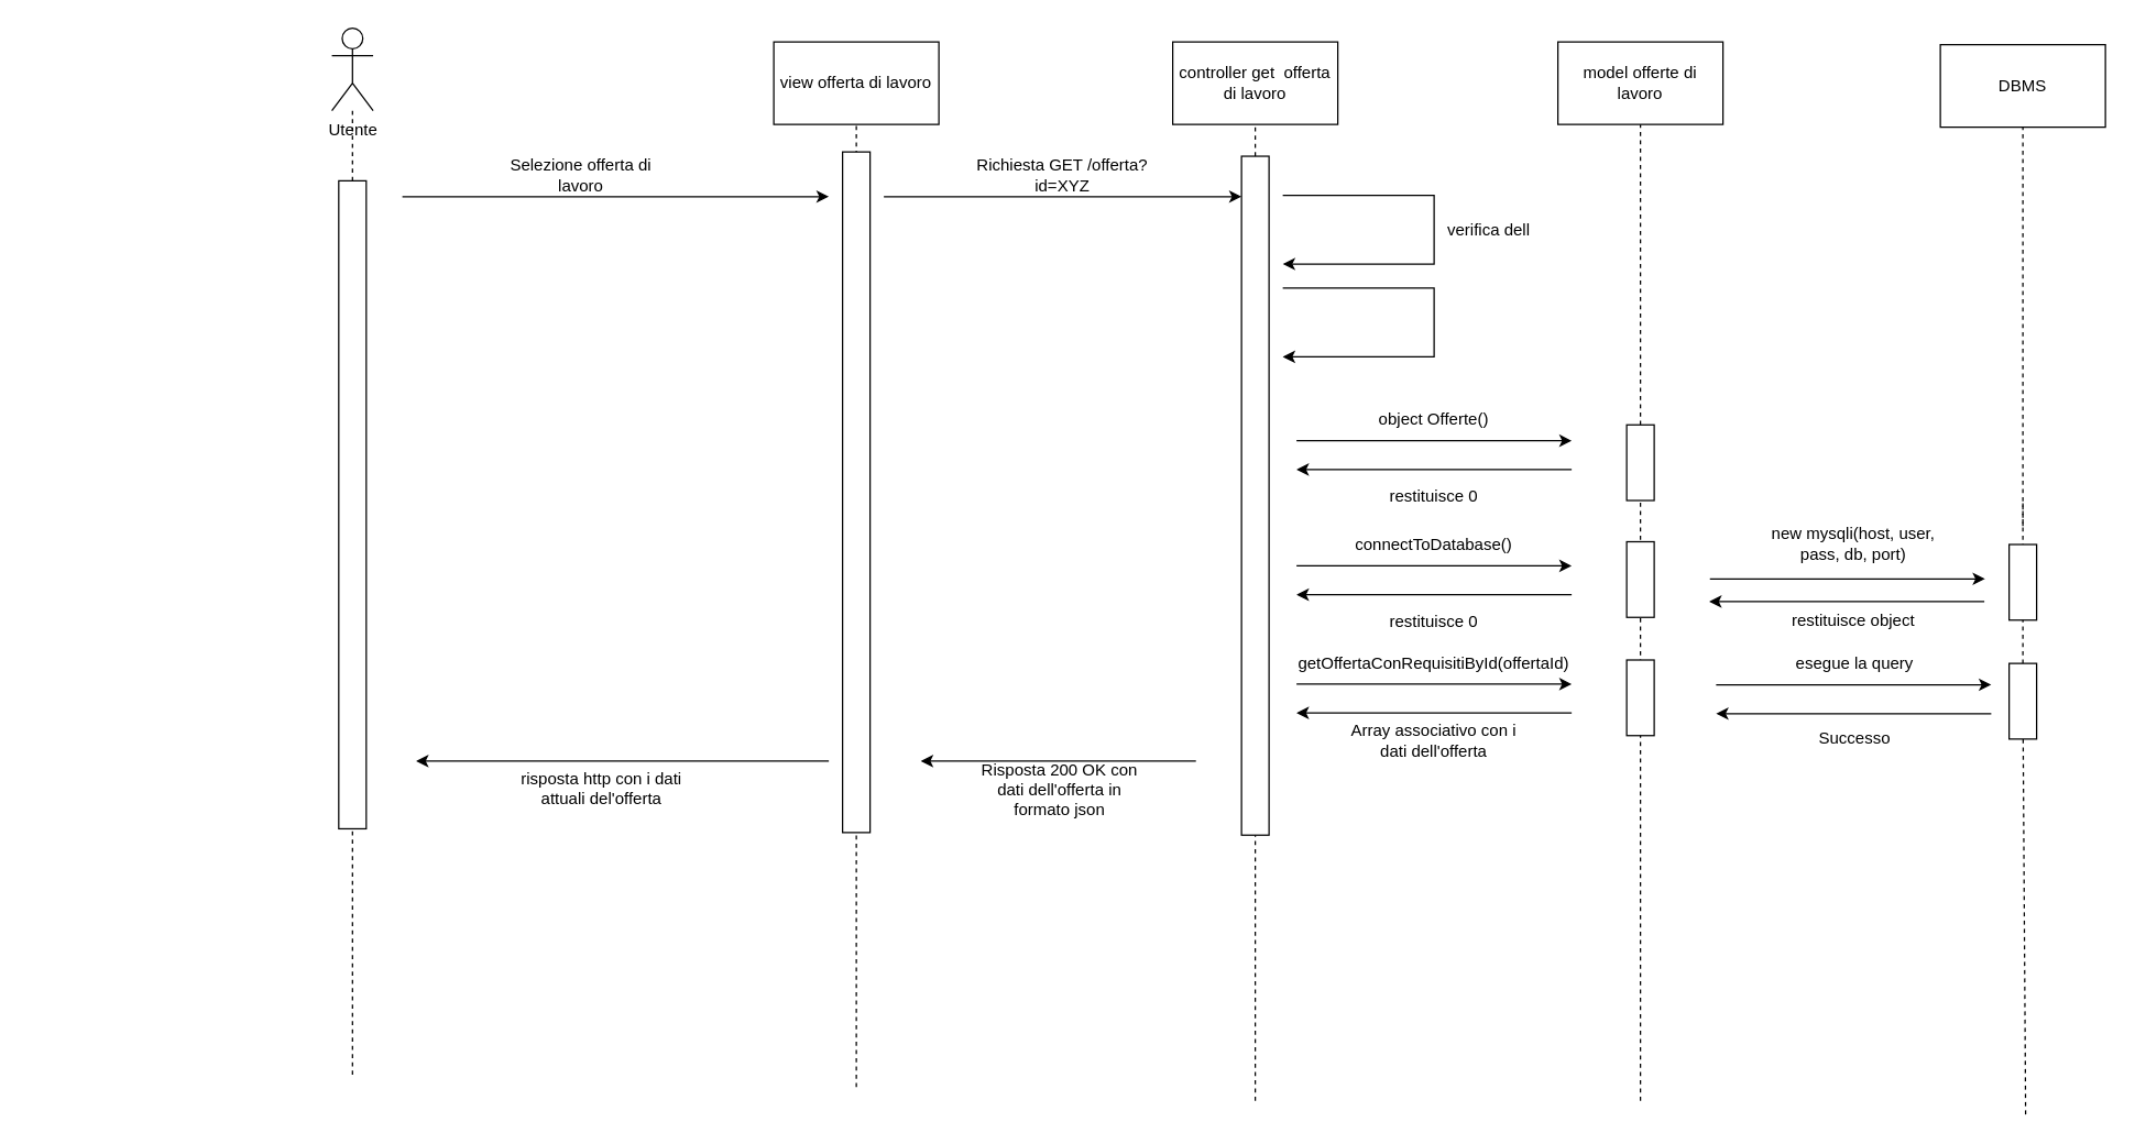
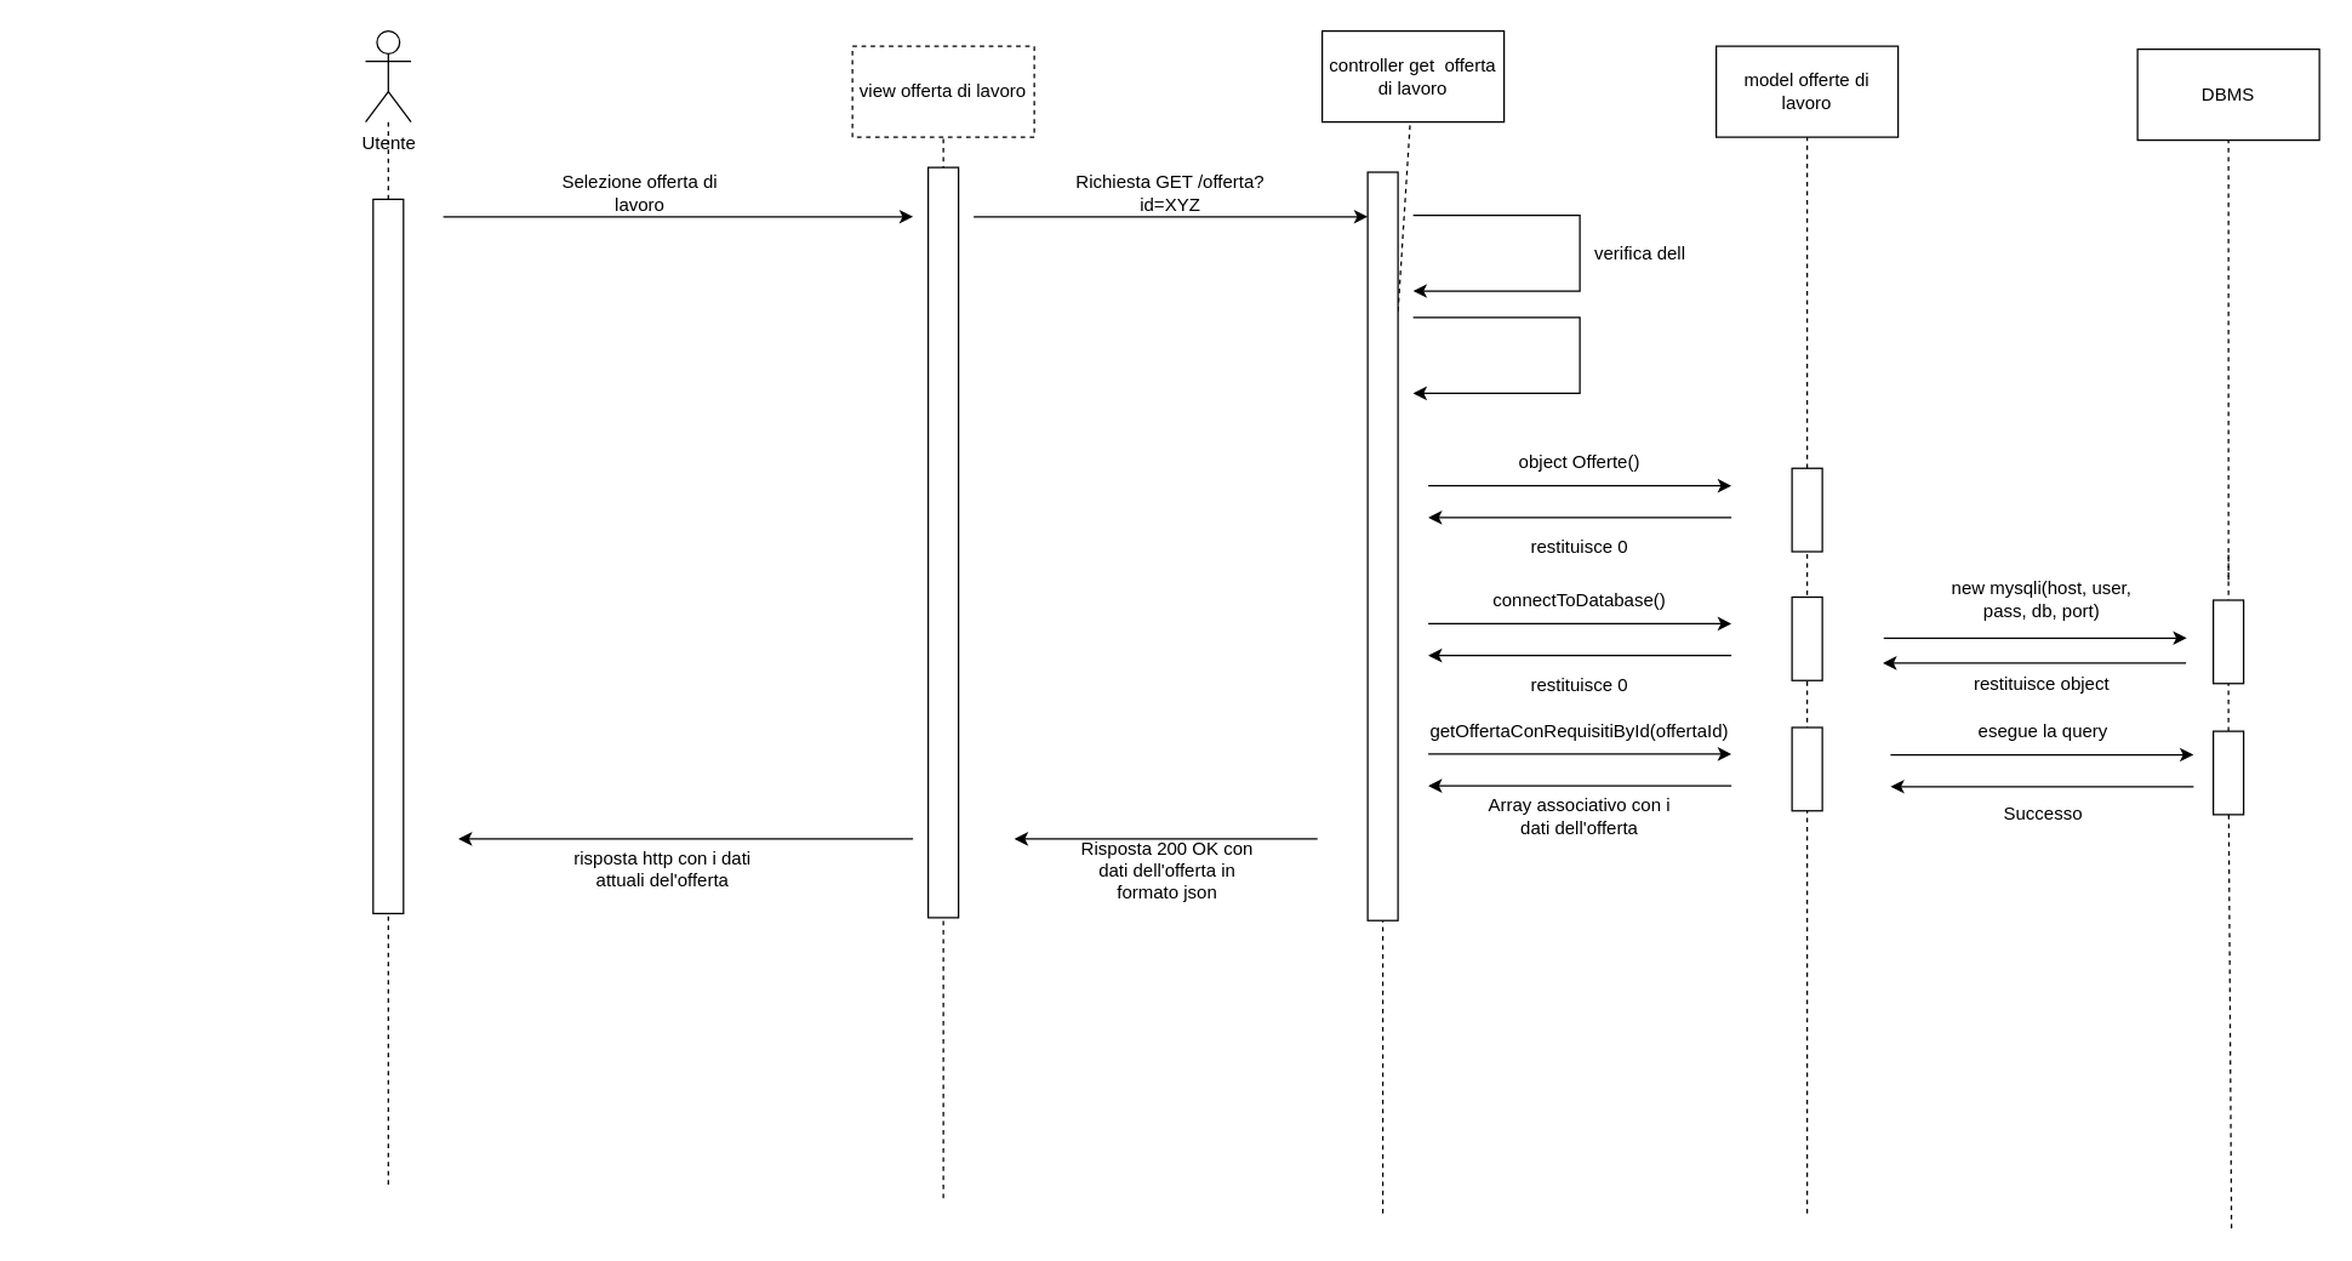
- <mxCell id="26" value="view offerta di lavoro" style="rounded=0;whiteSpace=wrap;html=1;" parent="1" vertex="1"><mxGeometry x="562" y="30" width="120" height="60" as="geometry" /></mxCell>
+ <mxCell id="26" value="view offerta di lavoro" style="rounded=0;whiteSpace=wrap;html=1;dashed=1;" parent="1" vertex="1"><mxGeometry x="562" y="30" width="120" height="60" as="geometry" /></mxCell>
- <mxCell id="4" value="controller&amp;nbsp;&lt;span style=&quot;background-color: transparent; color: light-dark(rgb(0, 0, 0), rgb(255, 255, 255));&quot;&gt;get&amp;nbsp; offerta di lavoro&lt;/span&gt;" style="rounded=0;whiteSpace=wrap;html=1;" parent="1" vertex="1"><mxGeometry x="852" y="30" width="120" height="60" as="geometry" /></mxCell>
+ <mxCell id="4" value="controller&amp;nbsp;&lt;span style=&quot;background-color: transparent; color: light-dark(rgb(0, 0, 0), rgb(255, 255, 255));&quot;&gt;get&amp;nbsp; offerta di lavoro&lt;/span&gt;" style="rounded=0;whiteSpace=wrap;html=1;" parent="1" vertex="1"><mxGeometry x="872" y="20" width="120" height="60" as="geometry" /></mxCell>
